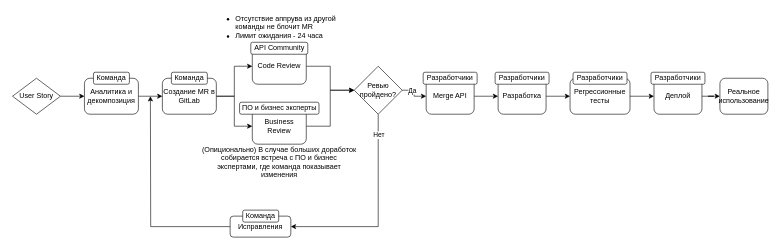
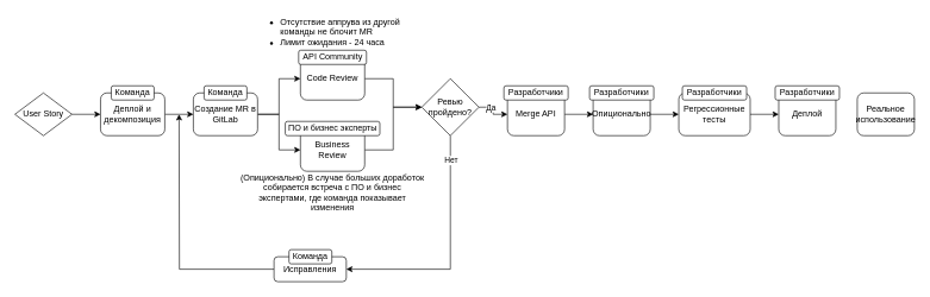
- <mxCell id="5" value="Аналитика и декомпозиция" style="rounded=1;whiteSpace=wrap;html=1;" vertex="1" parent="1"><mxGeometry x="140" y="130" width="90" height="60" as="geometry" /></mxCell>
+ <mxCell id="5" value="Деплой и декомпозиция" style="rounded=1;whiteSpace=wrap;html=1;" vertex="1" parent="1"><mxGeometry x="140" y="130" width="90" height="60" as="geometry" /></mxCell>
- <mxCell id="26" value="Разработка" style="rounded=1;whiteSpace=wrap;html=1;" vertex="1" parent="1"><mxGeometry x="830" y="130" width="80" height="60" as="geometry" /></mxCell>
+ <mxCell id="26" value="Опиционально" style="rounded=1;whiteSpace=wrap;html=1;" vertex="1" parent="1"><mxGeometry x="830" y="130" width="80" height="60" as="geometry" /></mxCell>
- <mxCell id="29" style="edgeStyle=orthogonalEdgeStyle;rounded=0;orthogonalLoop=1;jettySize=auto;html=1;entryX=0;entryY=0.5;entryDx=0;entryDy=0;" edge="1" parent="1" source="30" target="31"><mxGeometry relative="1" as="geometry" /></mxCell>
